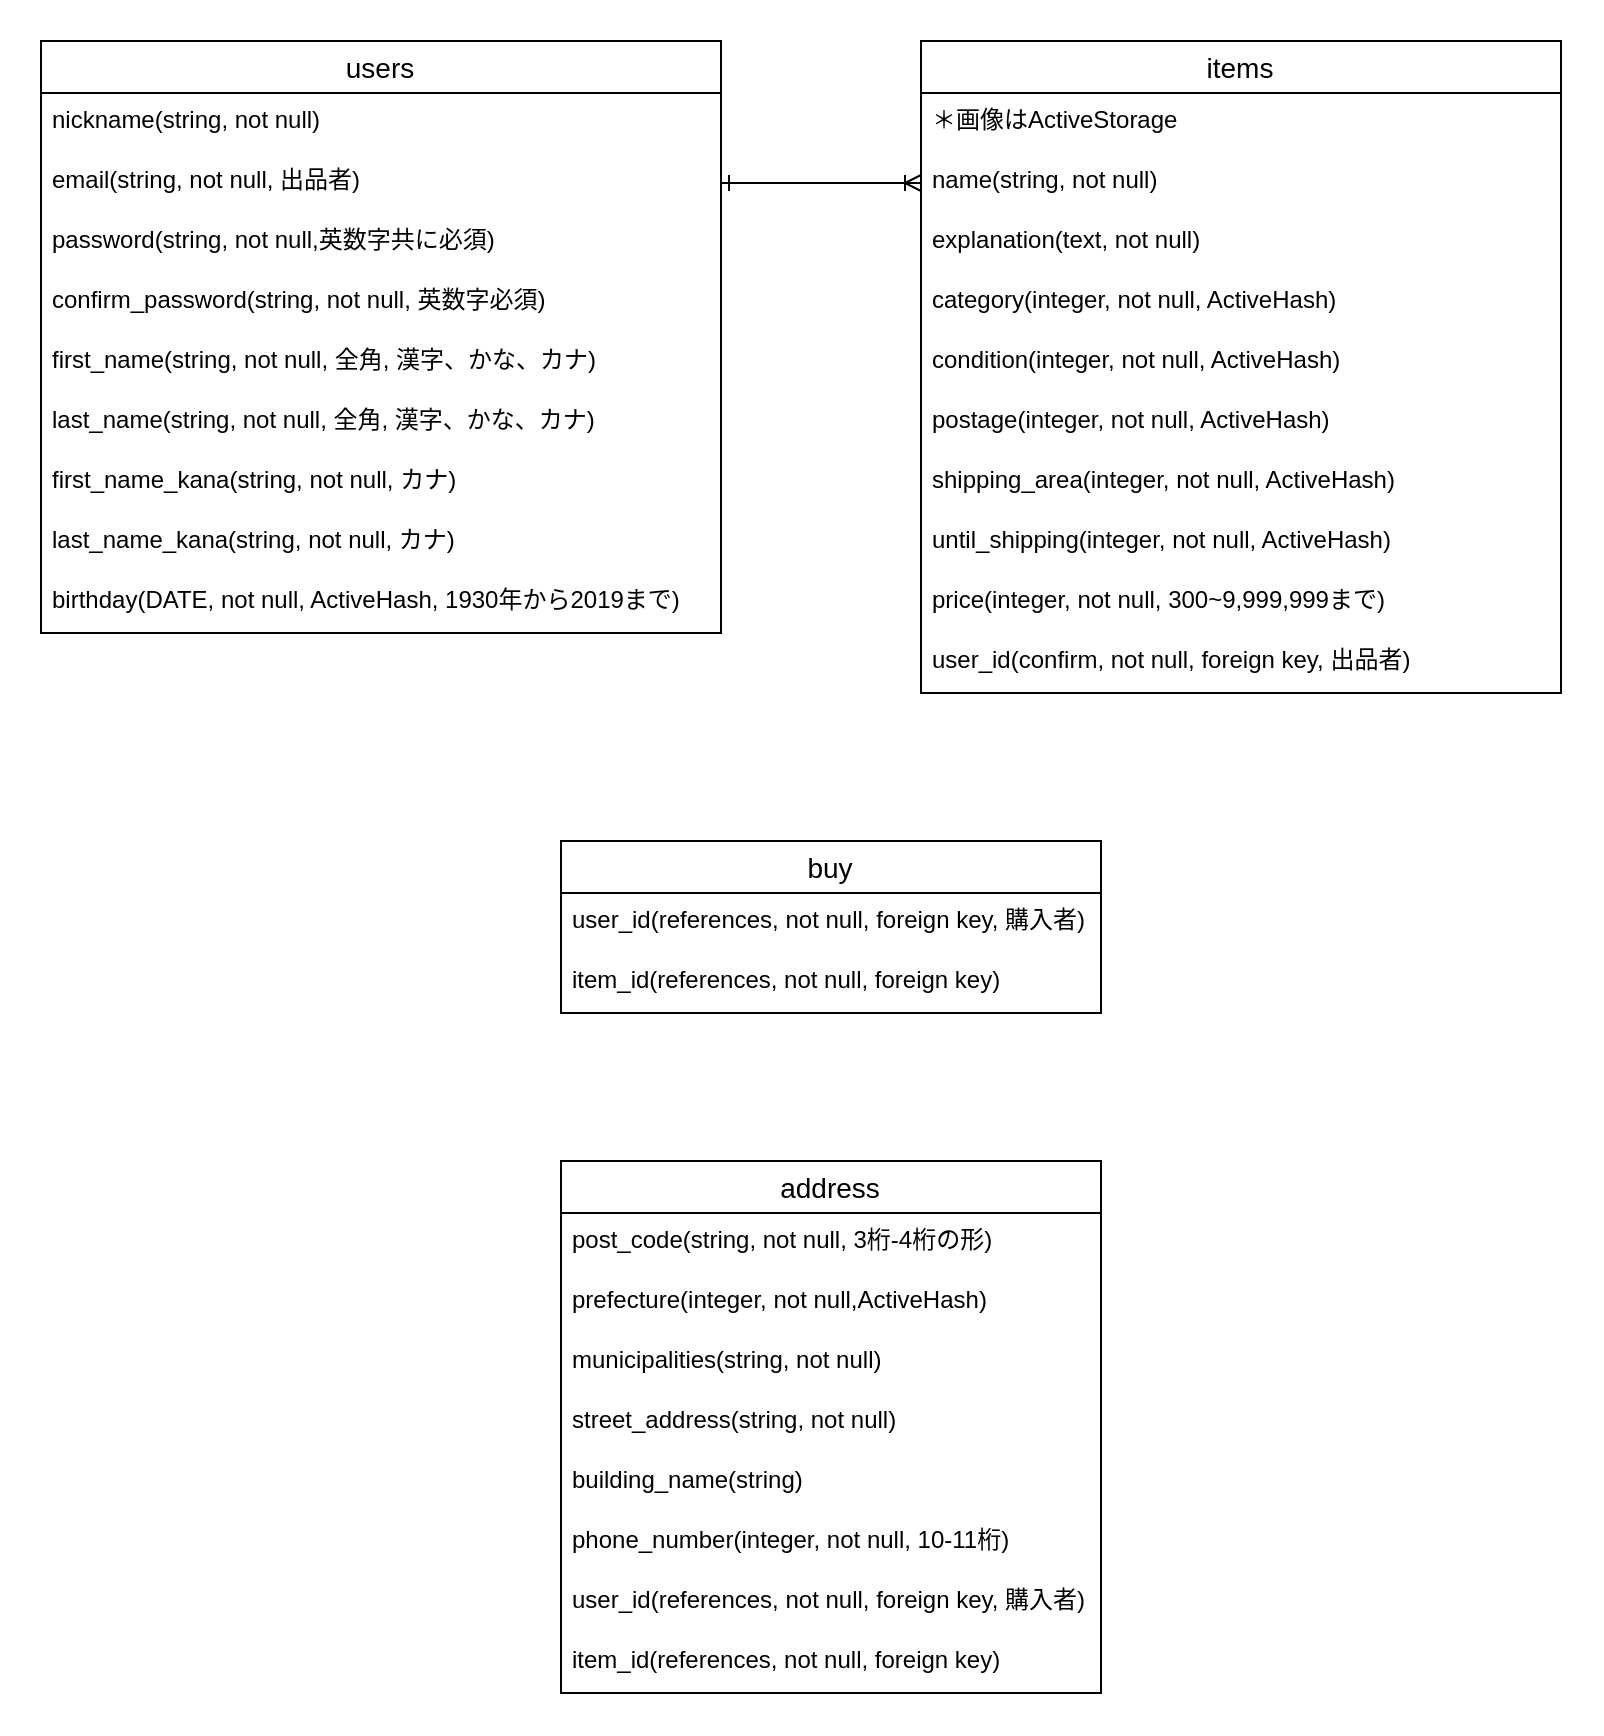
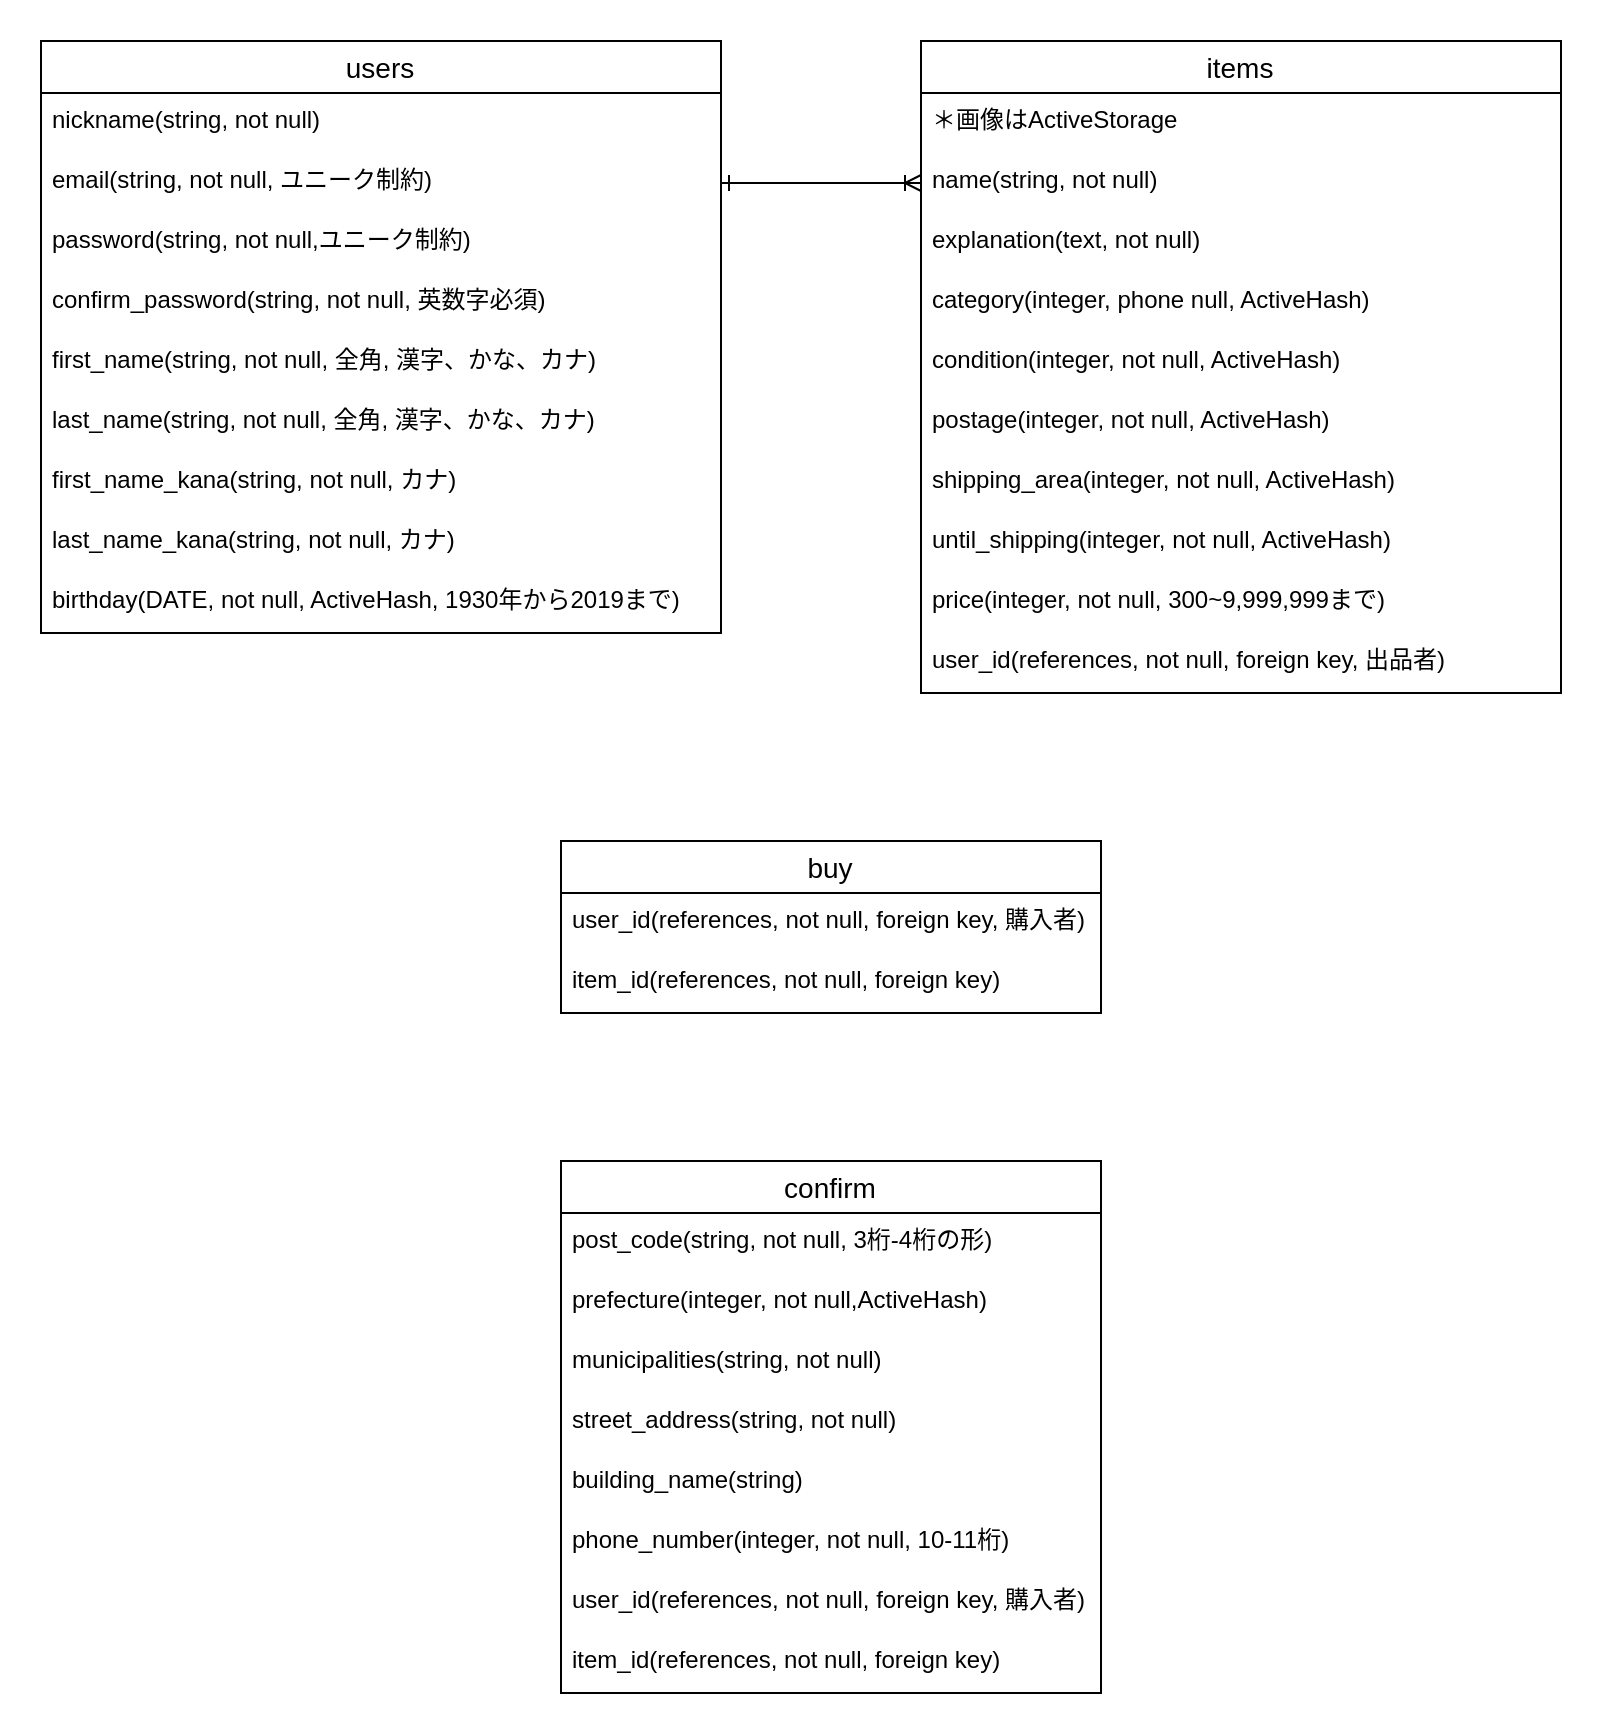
- <mxCell id="4" value="email(string, not null, 出品者)" style="text;strokeColor=none;fillColor=none;spacingLeft=4;spacingRight=4;overflow=hidden;rotatable=0;points=[[0,0.5],[1,0.5]];portConstraint=eastwest;fontSize=12;" parent="2" vertex="1"><mxGeometry y="56" width="340" height="30" as="geometry" /></mxCell>
+ <mxCell id="4" value="email(string, not null, ユニーク制約)" style="text;strokeColor=none;fillColor=none;spacingLeft=4;spacingRight=4;overflow=hidden;rotatable=0;points=[[0,0.5],[1,0.5]];portConstraint=eastwest;fontSize=12;" parent="2" vertex="1"><mxGeometry y="56" width="340" height="30" as="geometry" /></mxCell>
- <mxCell id="5" value="password(string, not null,英数字共に必須)" style="text;strokeColor=none;fillColor=none;spacingLeft=4;spacingRight=4;overflow=hidden;rotatable=0;points=[[0,0.5],[1,0.5]];portConstraint=eastwest;fontSize=12;" parent="2" vertex="1"><mxGeometry y="86" width="340" height="30" as="geometry" /></mxCell>
+ <mxCell id="5" value="password(string, not null,ユニーク制約)" style="text;strokeColor=none;fillColor=none;spacingLeft=4;spacingRight=4;overflow=hidden;rotatable=0;points=[[0,0.5],[1,0.5]];portConstraint=eastwest;fontSize=12;" parent="2" vertex="1"><mxGeometry y="86" width="340" height="30" as="geometry" /></mxCell>
- <mxCell id="16" value="category(integer, not null, ActiveHash)" style="text;strokeColor=none;fillColor=none;spacingLeft=4;spacingRight=4;overflow=hidden;rotatable=0;points=[[0,0.5],[1,0.5]];portConstraint=eastwest;fontSize=12;" parent="12" vertex="1"><mxGeometry y="116" width="320" height="30" as="geometry" /></mxCell>
+ <mxCell id="16" value="category(integer, phone null, ActiveHash)" style="text;strokeColor=none;fillColor=none;spacingLeft=4;spacingRight=4;overflow=hidden;rotatable=0;points=[[0,0.5],[1,0.5]];portConstraint=eastwest;fontSize=12;" parent="12" vertex="1"><mxGeometry y="116" width="320" height="30" as="geometry" /></mxCell>
- <mxCell id="22" value="user_id(confirm, not null, foreign key, 出品者)" style="text;strokeColor=none;fillColor=none;spacingLeft=4;spacingRight=4;overflow=hidden;rotatable=0;points=[[0,0.5],[1,0.5]];portConstraint=eastwest;fontSize=12;" parent="12" vertex="1"><mxGeometry y="296" width="320" height="30" as="geometry" /></mxCell>
+ <mxCell id="22" value="user_id(references, not null, foreign key, 出品者)" style="text;strokeColor=none;fillColor=none;spacingLeft=4;spacingRight=4;overflow=hidden;rotatable=0;points=[[0,0.5],[1,0.5]];portConstraint=eastwest;fontSize=12;" parent="12" vertex="1"><mxGeometry y="296" width="320" height="30" as="geometry" /></mxCell>
- <mxCell id="27" value="address" style="swimlane;fontStyle=0;childLayout=stackLayout;horizontal=1;startSize=26;horizontalStack=0;resizeParent=1;resizeParentMax=0;resizeLast=0;collapsible=1;marginBottom=0;align=center;fontSize=14;" parent="1" vertex="1"><mxGeometry x="280" y="580" width="270" height="266" as="geometry" /></mxCell>
+ <mxCell id="27" value="confirm" style="swimlane;fontStyle=0;childLayout=stackLayout;horizontal=1;startSize=26;horizontalStack=0;resizeParent=1;resizeParentMax=0;resizeLast=0;collapsible=1;marginBottom=0;align=center;fontSize=14;" parent="1" vertex="1"><mxGeometry x="280" y="580" width="270" height="266" as="geometry" /></mxCell>
